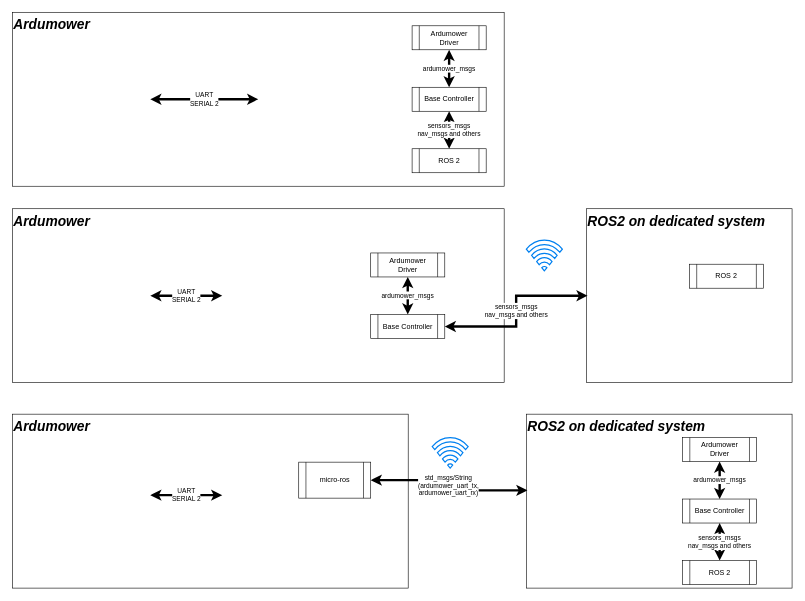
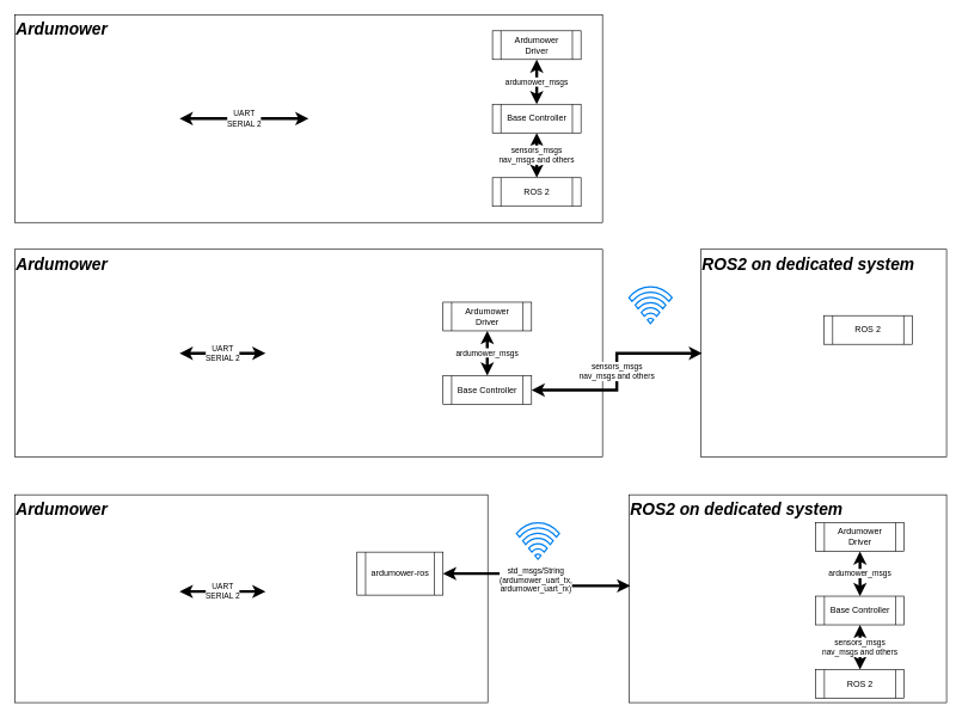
- <mxCell id="28" value="micro-ros" style="shape=process;whiteSpace=wrap;html=1;backgroundOutline=1;" vertex="1" parent="1"><mxGeometry x="497.5" y="770" width="120" height="60" as="geometry" /></mxCell>
+ <mxCell id="28" value="ardumower-ros" style="shape=process;whiteSpace=wrap;html=1;backgroundOutline=1;" vertex="1" parent="1"><mxGeometry x="497.5" y="770" width="120" height="60" as="geometry" /></mxCell>
